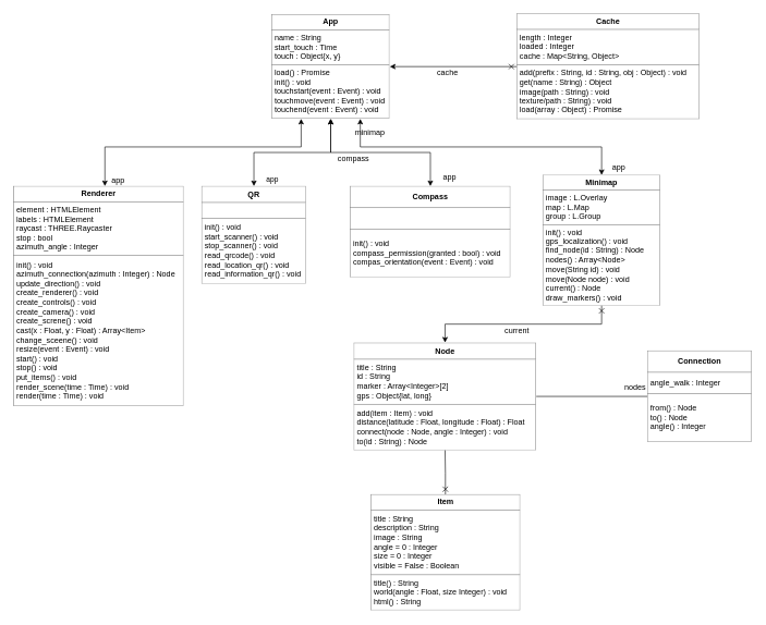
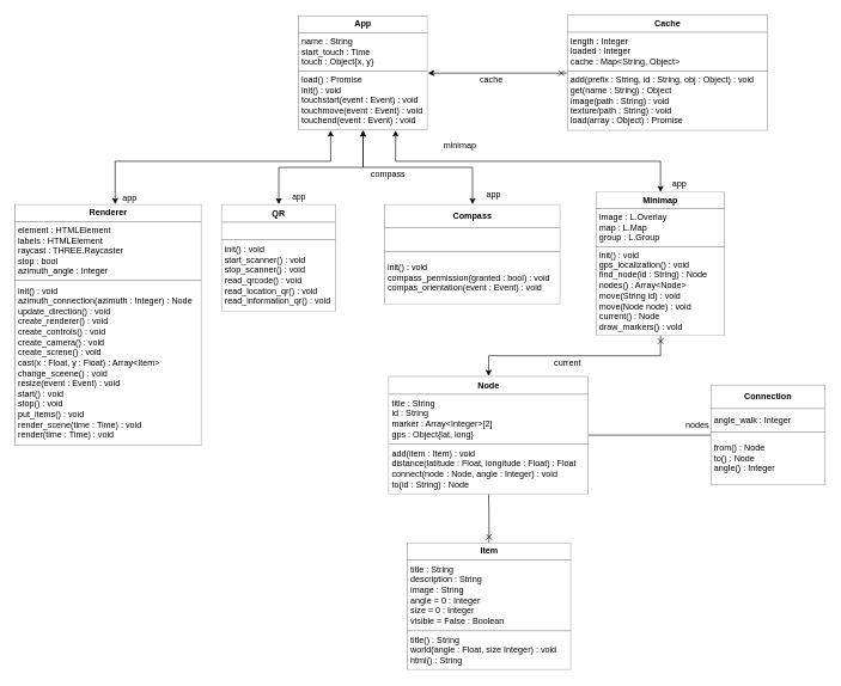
- <mxCell id="26" value="&lt;div&gt;minimap&lt;/div&gt;" style="text;html=1;resizable=0;points=[];autosize=1;align=left;verticalAlign=top;spacingTop=-4;" vertex="1" parent="1"><mxGeometry x="541" y="193" width="60" height="20" as="geometry" /></mxCell>
+ <mxCell id="26" value="&lt;div&gt;minimap&lt;/div&gt;" style="text;html=1;resizable=0;points=[];autosize=1;align=left;verticalAlign=top;spacingTop=-4;" vertex="1" parent="1"><mxGeometry x="616" y="193" width="60" height="20" as="geometry" /></mxCell>
